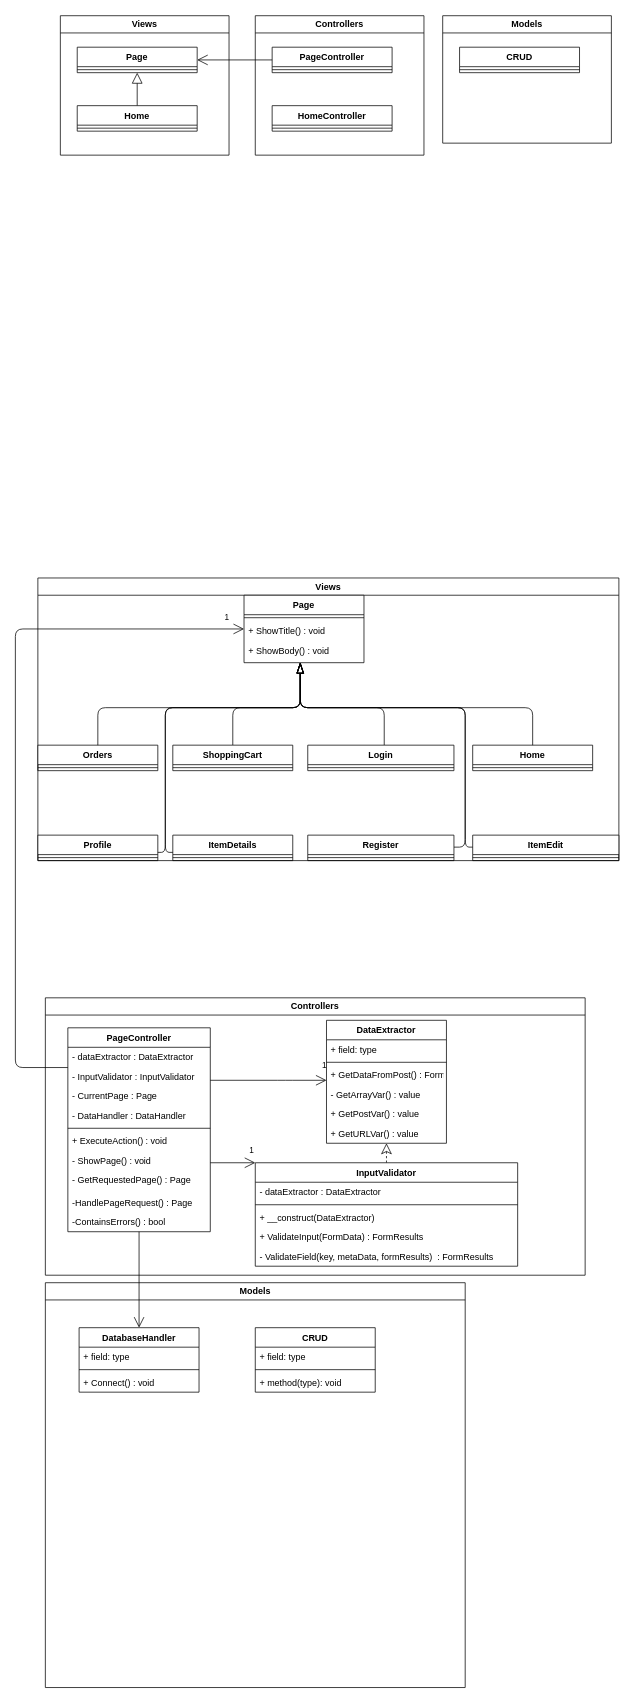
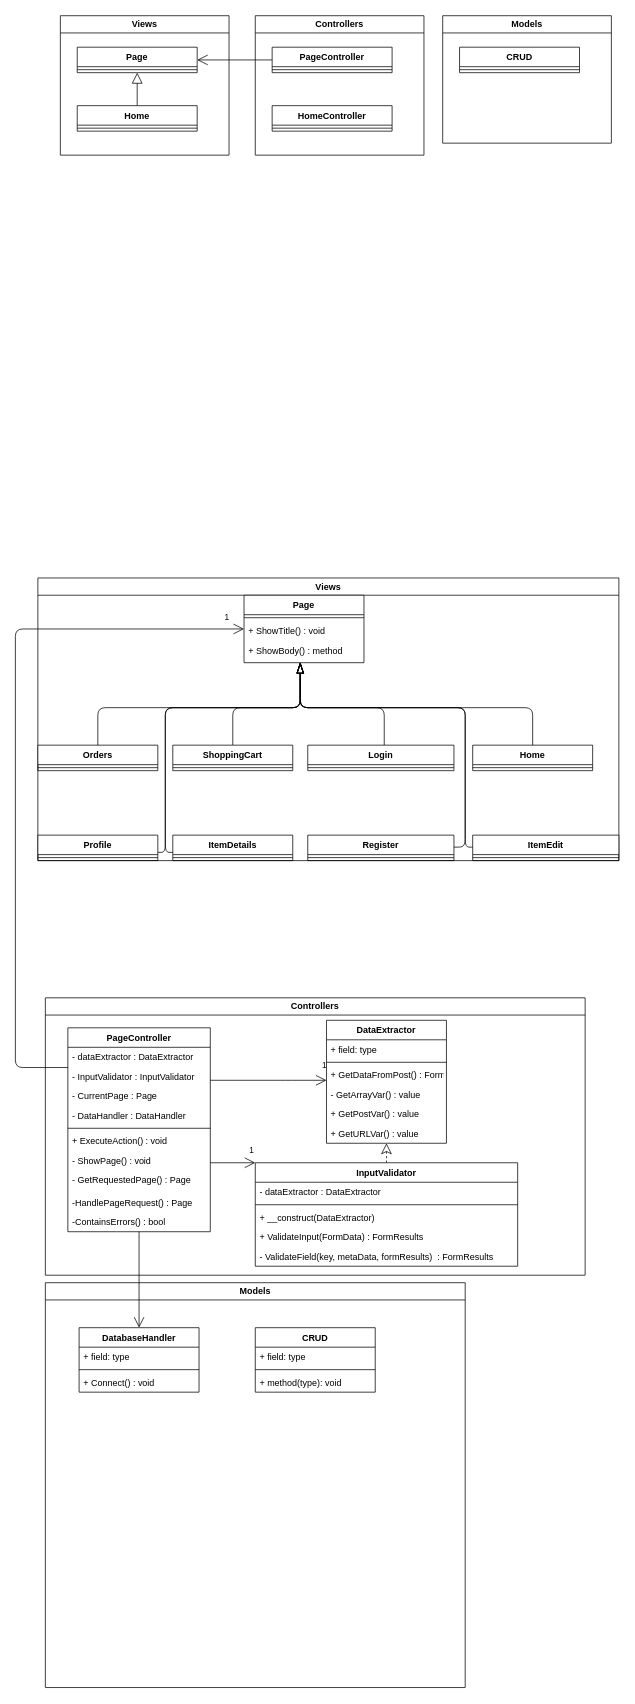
- <mxCell id="6" value="+ ShowBody() : void" style="text;strokeColor=none;fillColor=none;align=left;verticalAlign=middle;spacingLeft=4;spacingRight=4;overflow=hidden;points=[[0,0.5],[1,0.5]];portConstraint=eastwest;rotatable=0;whiteSpace=wrap;html=1;" parent="3" vertex="1"><mxGeometry y="60" width="160" height="30" as="geometry" /></mxCell>
+ <mxCell id="6" value="+ ShowBody() : method" style="text;strokeColor=none;fillColor=none;align=left;verticalAlign=middle;spacingLeft=4;spacingRight=4;overflow=hidden;points=[[0,0.5],[1,0.5]];portConstraint=eastwest;rotatable=0;whiteSpace=wrap;html=1;" parent="3" vertex="1"><mxGeometry y="60" width="160" height="30" as="geometry" /></mxCell>
